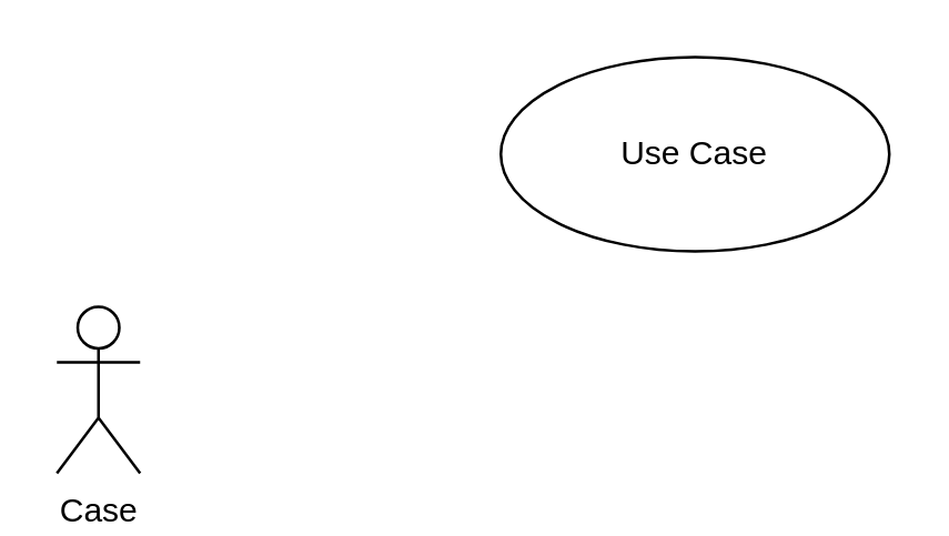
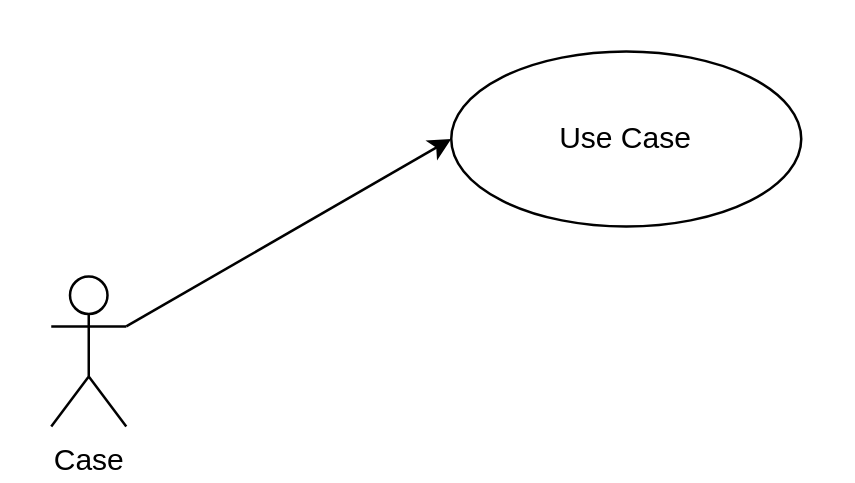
+ <mxCell id="2" style="rounded=0;orthogonalLoop=1;jettySize=auto;html=1;exitX=1;exitY=0.333;exitDx=0;exitDy=0;exitPerimeter=0;entryX=0;entryY=0.5;entryDx=0;entryDy=0;" edge="1" parent="1" source="3" target="4"><mxGeometry relative="1" as="geometry" /></mxCell>
